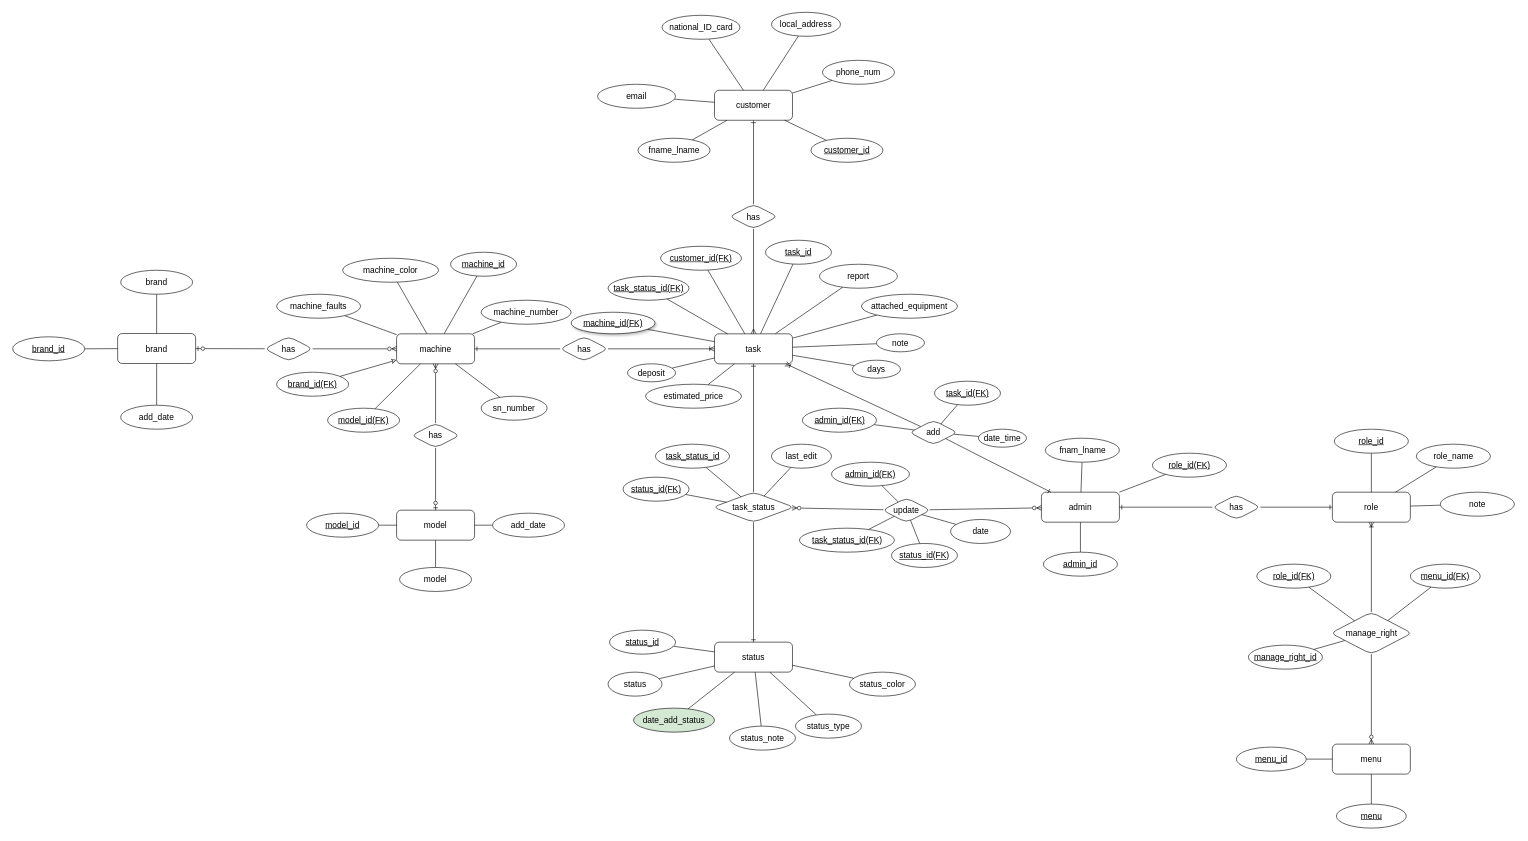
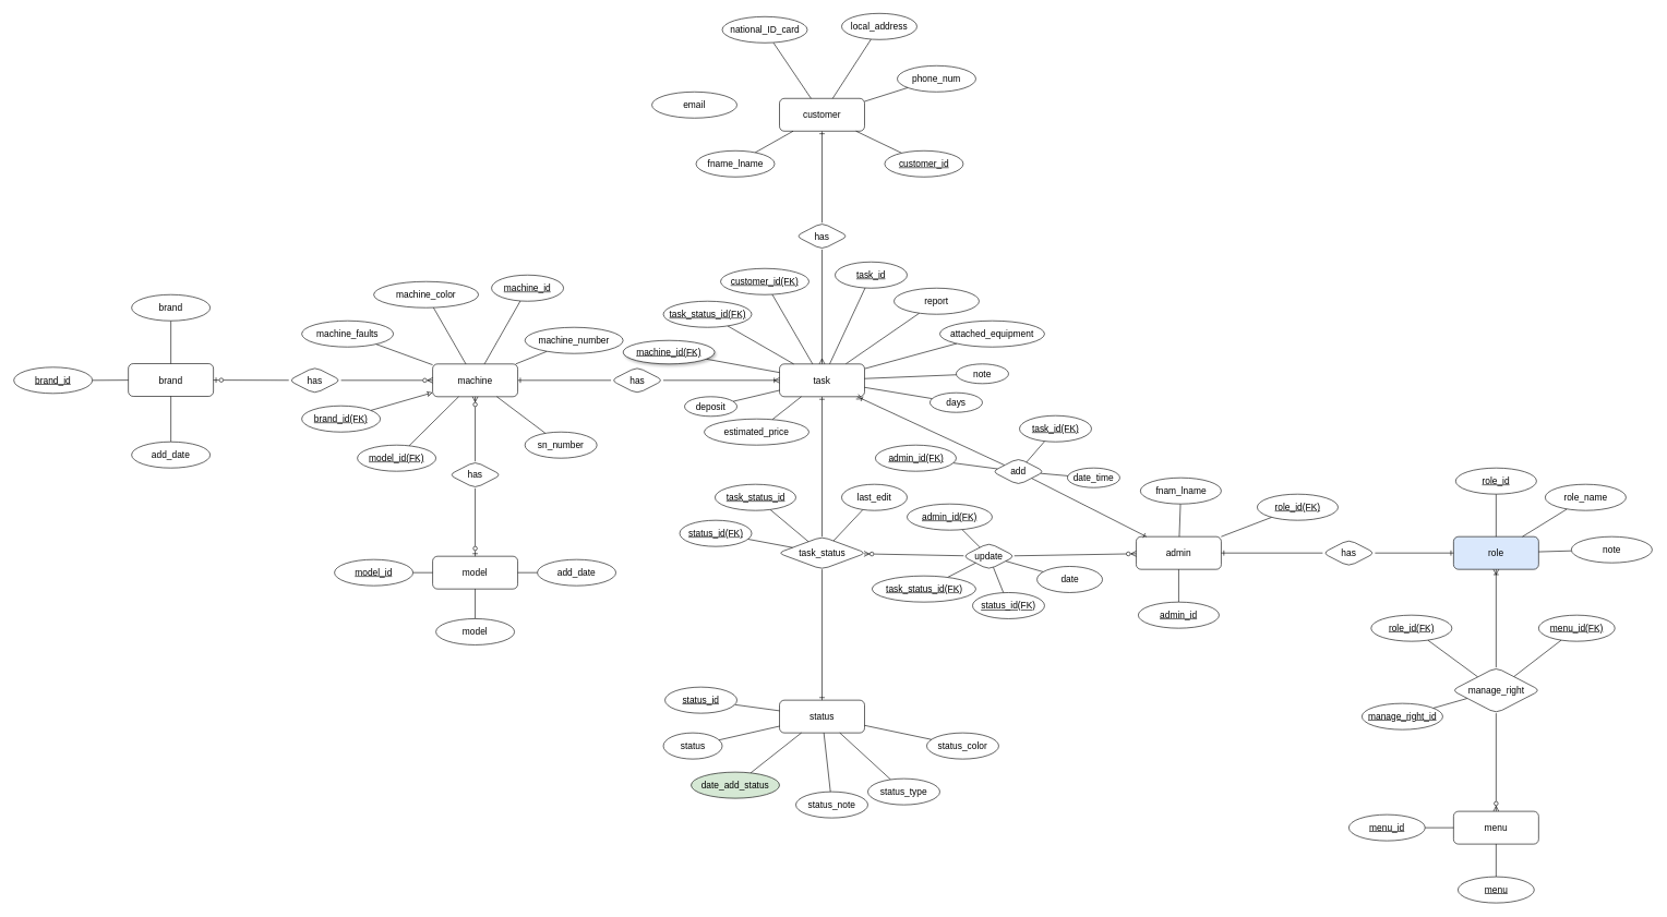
- <mxCell id="18" style="rounded=0;orthogonalLoop=1;jettySize=auto;html=1;endArrow=none;endFill=0;" parent="1" source="19" target="11" edge="1"><mxGeometry relative="1" as="geometry" /></mxCell>
- <mxCell id="89" value="role" style="rounded=1;whiteSpace=wrap;html=1;fontSize=14;" parent="1" vertex="1"><mxGeometry x="2220" y="820" width="130" height="50" as="geometry" /></mxCell>
+ <mxCell id="89" value="role" style="rounded=1;whiteSpace=wrap;html=1;fontSize=14;fillColor=#dae8fc;" parent="1" vertex="1"><mxGeometry x="2220" y="820" width="130" height="50" as="geometry" /></mxCell>
